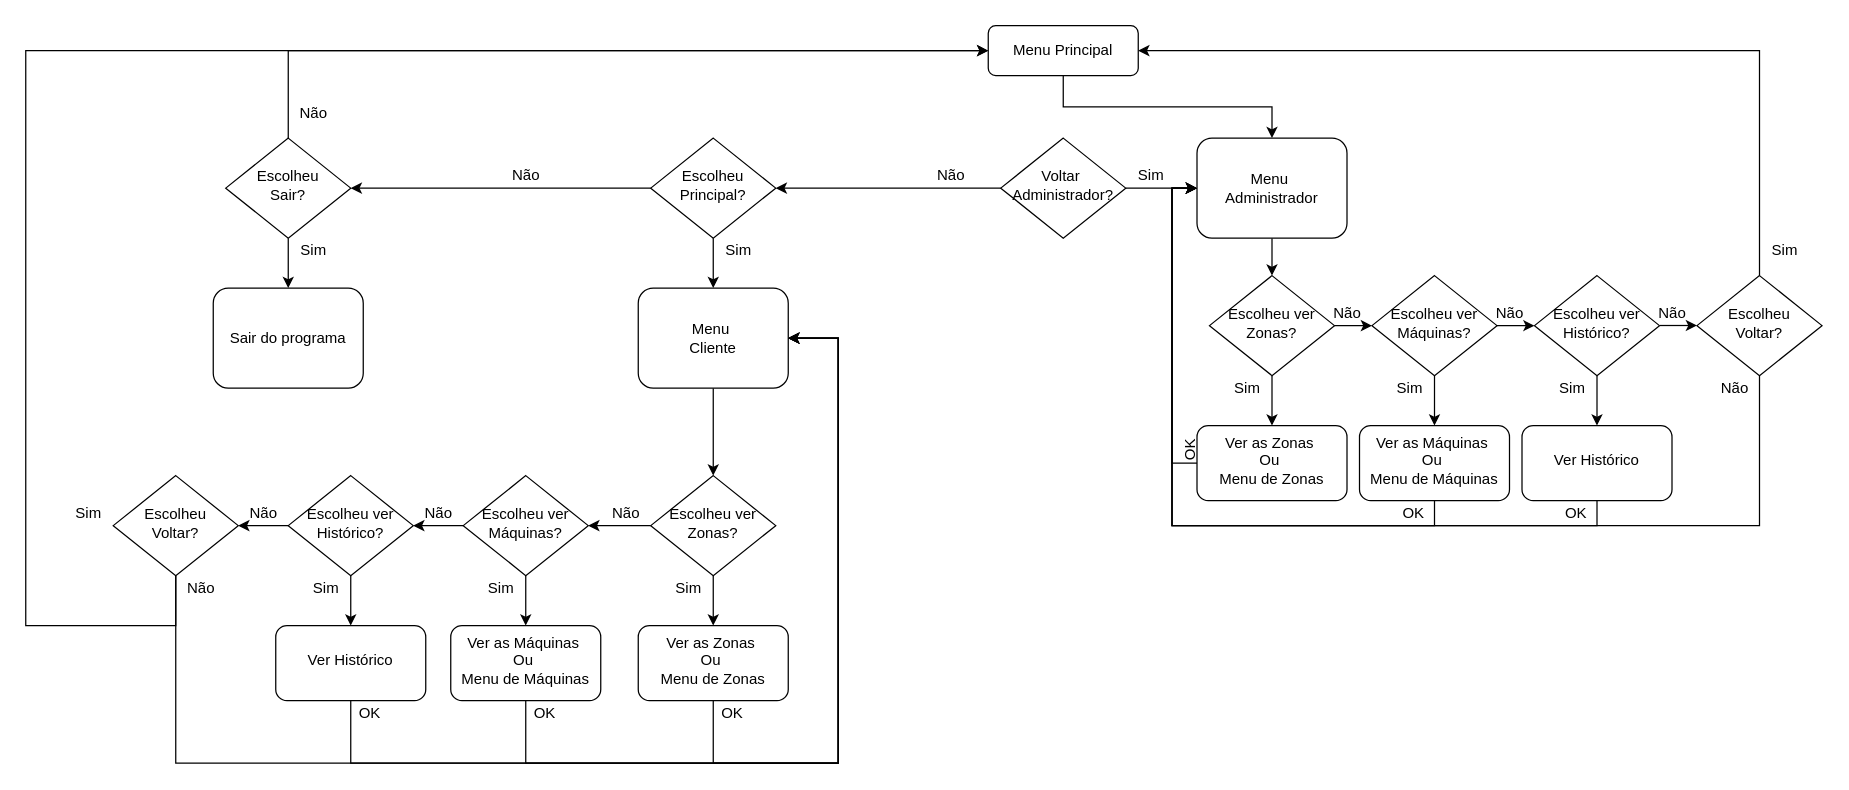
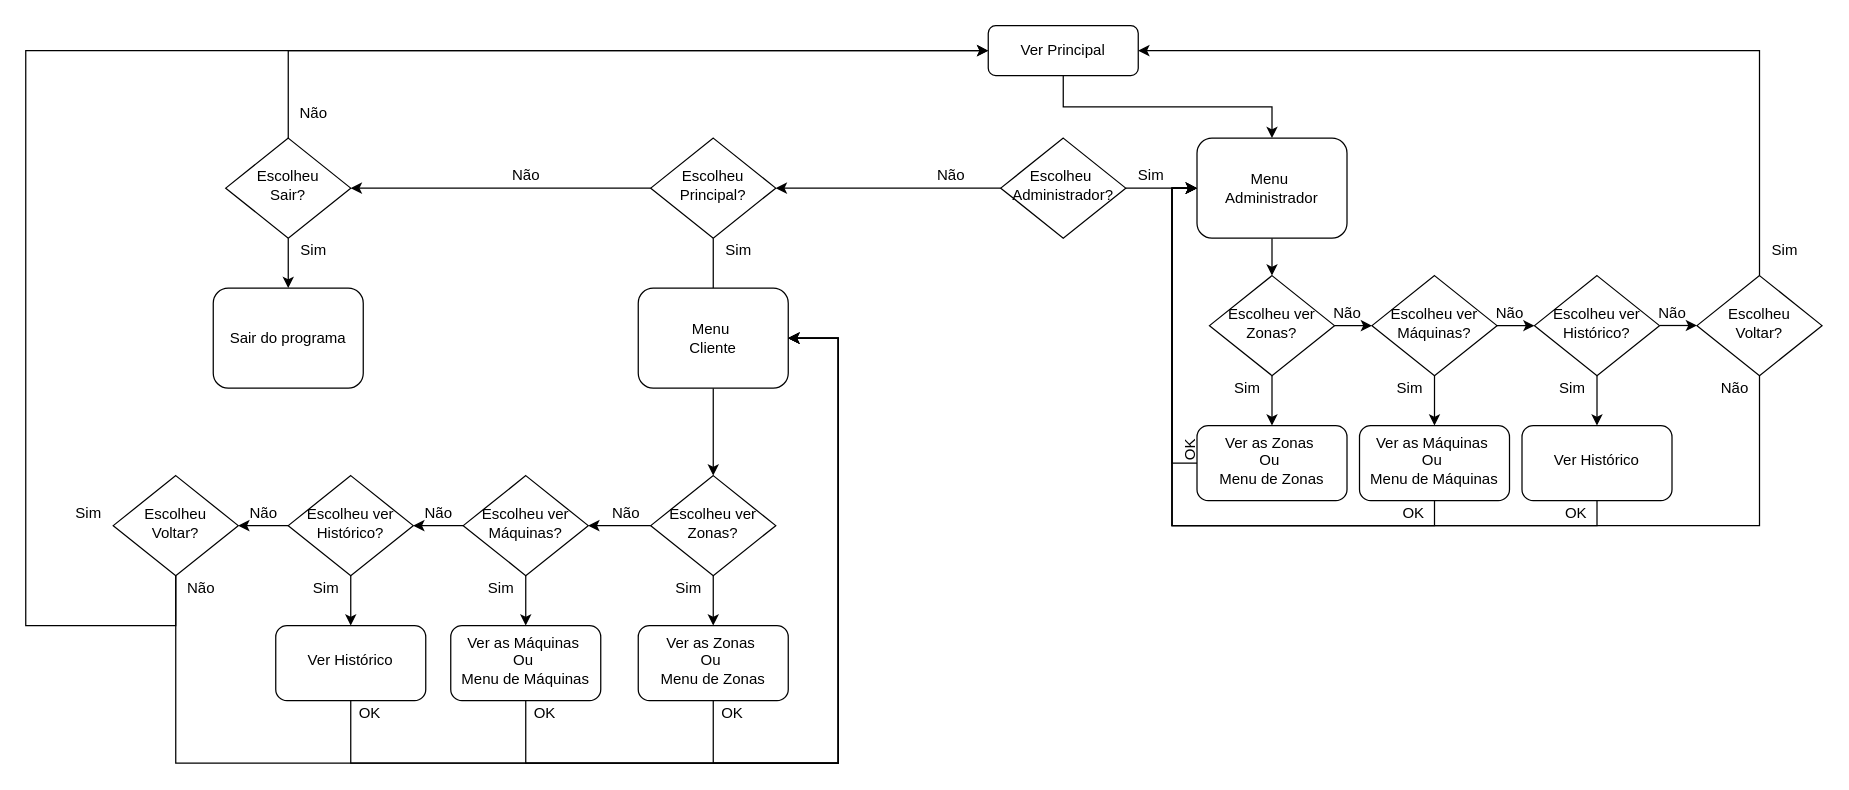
- <mxCell id="3" value="Menu Principal" style="rounded=1;whiteSpace=wrap;html=1;fontSize=12;glass=0;strokeWidth=1;shadow=0;" parent="1" vertex="1"><mxGeometry x="790" y="20" width="120" height="40" as="geometry" /></mxCell>
+ <mxCell id="3" value="Ver Principal" style="rounded=1;whiteSpace=wrap;html=1;fontSize=12;glass=0;strokeWidth=1;shadow=0;" parent="1" vertex="1"><mxGeometry x="790" y="20" width="120" height="40" as="geometry" /></mxCell>
- <mxCell id="6" value="Voltar&amp;nbsp;&lt;br&gt;Administrador?" style="rhombus;whiteSpace=wrap;html=1;shadow=0;fontFamily=Helvetica;fontSize=12;align=center;strokeWidth=1;spacing=6;spacingTop=-4;" parent="1" vertex="1"><mxGeometry x="800" y="110" width="100" height="80" as="geometry" /></mxCell>
+ <mxCell id="6" value="Escolheu&amp;nbsp;&lt;br&gt;Administrador?" style="rhombus;whiteSpace=wrap;html=1;shadow=0;fontFamily=Helvetica;fontSize=12;align=center;strokeWidth=1;spacing=6;spacingTop=-4;" parent="1" vertex="1"><mxGeometry x="800" y="110" width="100" height="80" as="geometry" /></mxCell>
- <mxCell id="8" style="edgeStyle=orthogonalEdgeStyle;rounded=0;orthogonalLoop=1;jettySize=auto;html=1;exitX=0.5;exitY=1;exitDx=0;exitDy=0;entryX=0.5;entryY=0;entryDx=0;entryDy=0;" edge="1" parent="1" source="9" target="18"><mxGeometry relative="1" as="geometry" /></mxCell>
+ <mxCell id="8" style="edgeStyle=orthogonalEdgeStyle;rounded=0;orthogonalLoop=1;jettySize=auto;html=1;exitX=0.5;exitY=1;exitDx=0;exitDy=0;entryX=0.5;entryY=0;entryDx=0;entryDy=0;endArrow=none;" edge="1" parent="1" source="9" target="18"><mxGeometry relative="1" as="geometry" /></mxCell>
